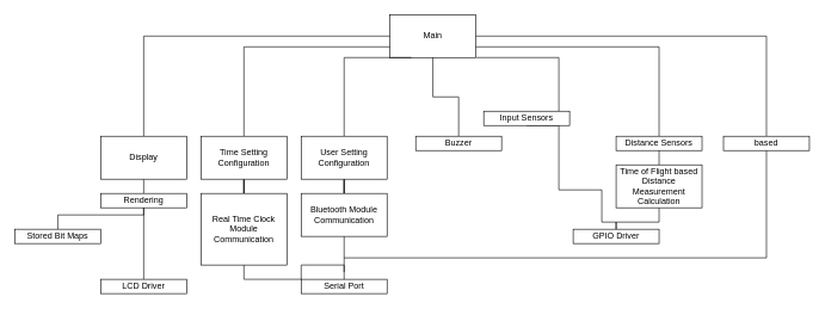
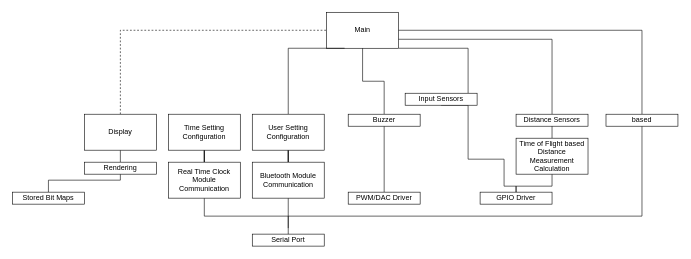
- <mxCell id="28" style="edgeStyle=orthogonalEdgeStyle;rounded=0;orthogonalLoop=1;jettySize=auto;html=1;entryX=0;entryY=0.5;entryDx=0;entryDy=0;endArrow=none;endFill=0;" edge="1" parent="1" source="29" target="2"><mxGeometry relative="1" as="geometry"><Array as="points"><mxPoint x="200" y="50" /></Array></mxGeometry></mxCell>
+ <mxCell id="28" style="edgeStyle=orthogonalEdgeStyle;rounded=0;orthogonalLoop=1;jettySize=auto;html=1;entryX=0;entryY=0.5;entryDx=0;entryDy=0;endArrow=none;endFill=0;dashed=1;" edge="1" parent="1" source="29" target="2"><mxGeometry relative="1" as="geometry"><Array as="points"><mxPoint x="200" y="50" /></Array></mxGeometry></mxCell>
- <mxCell id="23" style="edgeStyle=orthogonalEdgeStyle;rounded=0;orthogonalLoop=1;jettySize=auto;html=1;entryX=0;entryY=0.75;entryDx=0;entryDy=0;endArrow=none;endFill=0;" edge="1" parent="1" source="24" target="2"><mxGeometry relative="1" as="geometry"><Array as="points"><mxPoint x="340" y="65" /></Array></mxGeometry></mxCell>
+ <mxCell id="12" style="edgeStyle=orthogonalEdgeStyle;rounded=0;orthogonalLoop=1;jettySize=auto;html=1;exitX=0.5;exitY=1;exitDx=0;exitDy=0;entryX=0.5;entryY=0;entryDx=0;entryDy=0;endArrow=none;endFill=0;" edge="1" parent="1" source="14" target="15"><mxGeometry relative="1" as="geometry" /></mxCell>
- <mxCell id="26" value="Real Time Clock Module Communication" style="rounded=0;whiteSpace=wrap;html=1;" vertex="1" parent="1"><mxGeometry x="280" y="270" width="120" height="100" as="geometry" /></mxCell>
+ <mxCell id="26" value="Real Time Clock Module Communication" style="rounded=0;whiteSpace=wrap;html=1;" vertex="1" parent="1"><mxGeometry x="280" y="270" width="120" height="60" as="geometry" /></mxCell>
+ <mxCell id="15" value="PWM/DAC Driver" style="rounded=0;whiteSpace=wrap;html=1;" vertex="1" parent="1"><mxGeometry x="580" y="320" width="120" height="20" as="geometry" /></mxCell>
- <mxCell id="36" style="edgeStyle=orthogonalEdgeStyle;rounded=0;orthogonalLoop=1;jettySize=auto;html=1;exitX=0.5;exitY=0;exitDx=0;exitDy=0;entryX=0.5;entryY=1;entryDx=0;entryDy=0;endArrow=none;endFill=0;" edge="1" parent="1" source="37" target="31"><mxGeometry relative="1" as="geometry" /></mxCell>
- <mxCell id="37" value="LCD Driver" style="rounded=0;whiteSpace=wrap;html=1;" vertex="1" parent="1"><mxGeometry x="140" y="390" width="120" height="20" as="geometry" /></mxCell>
